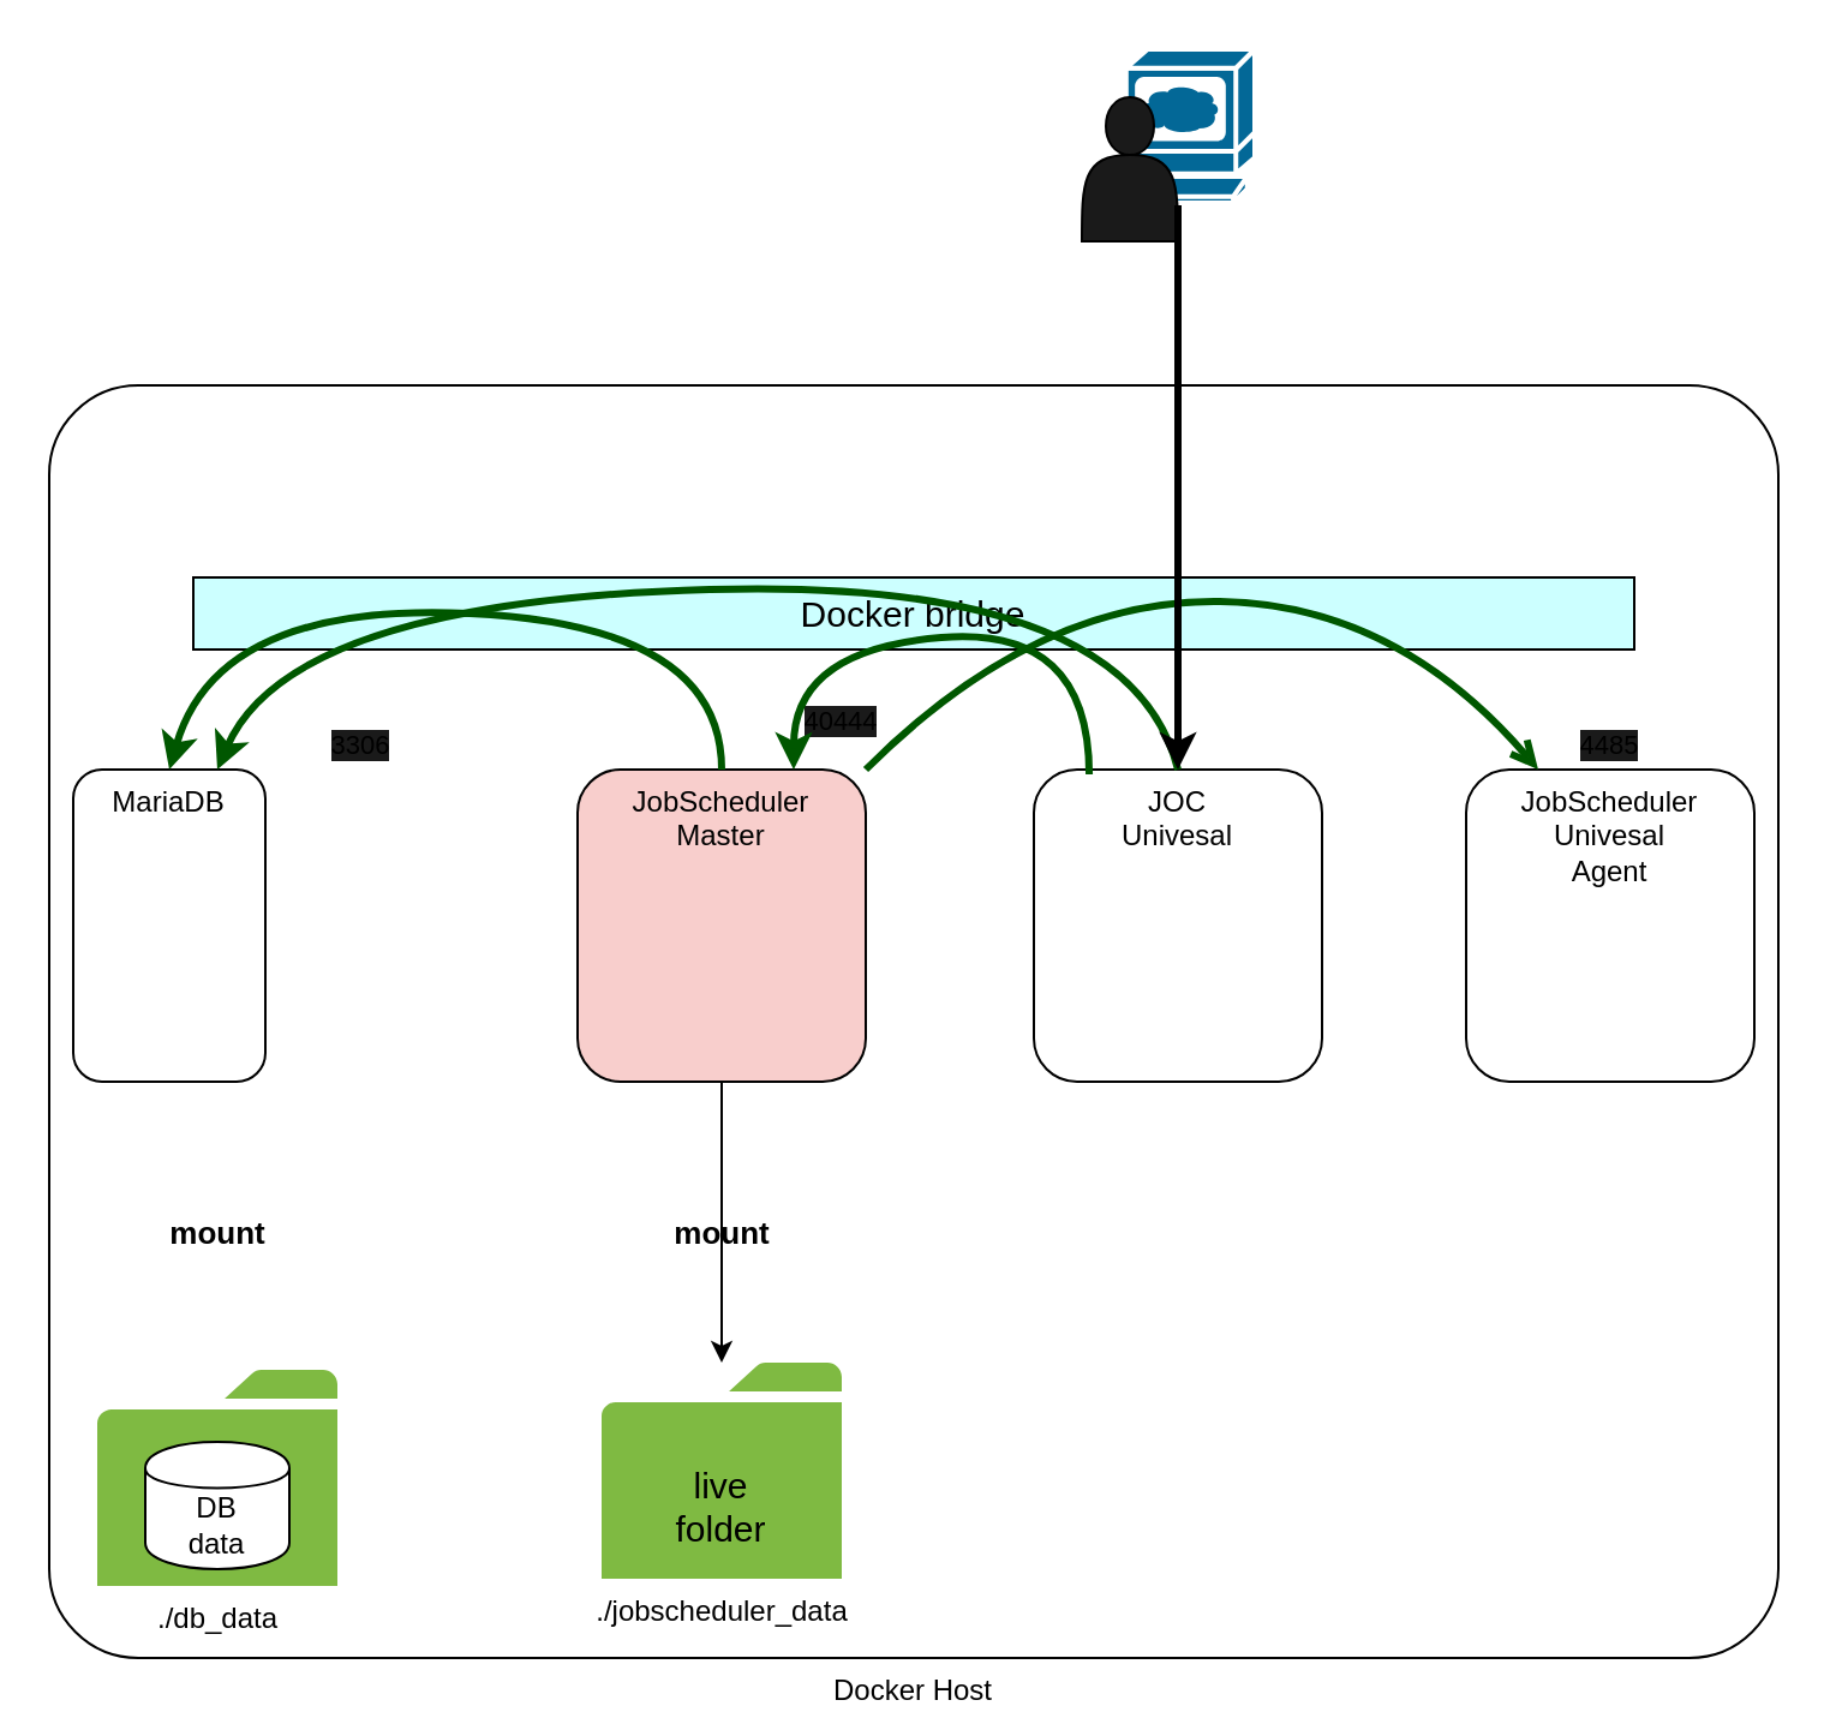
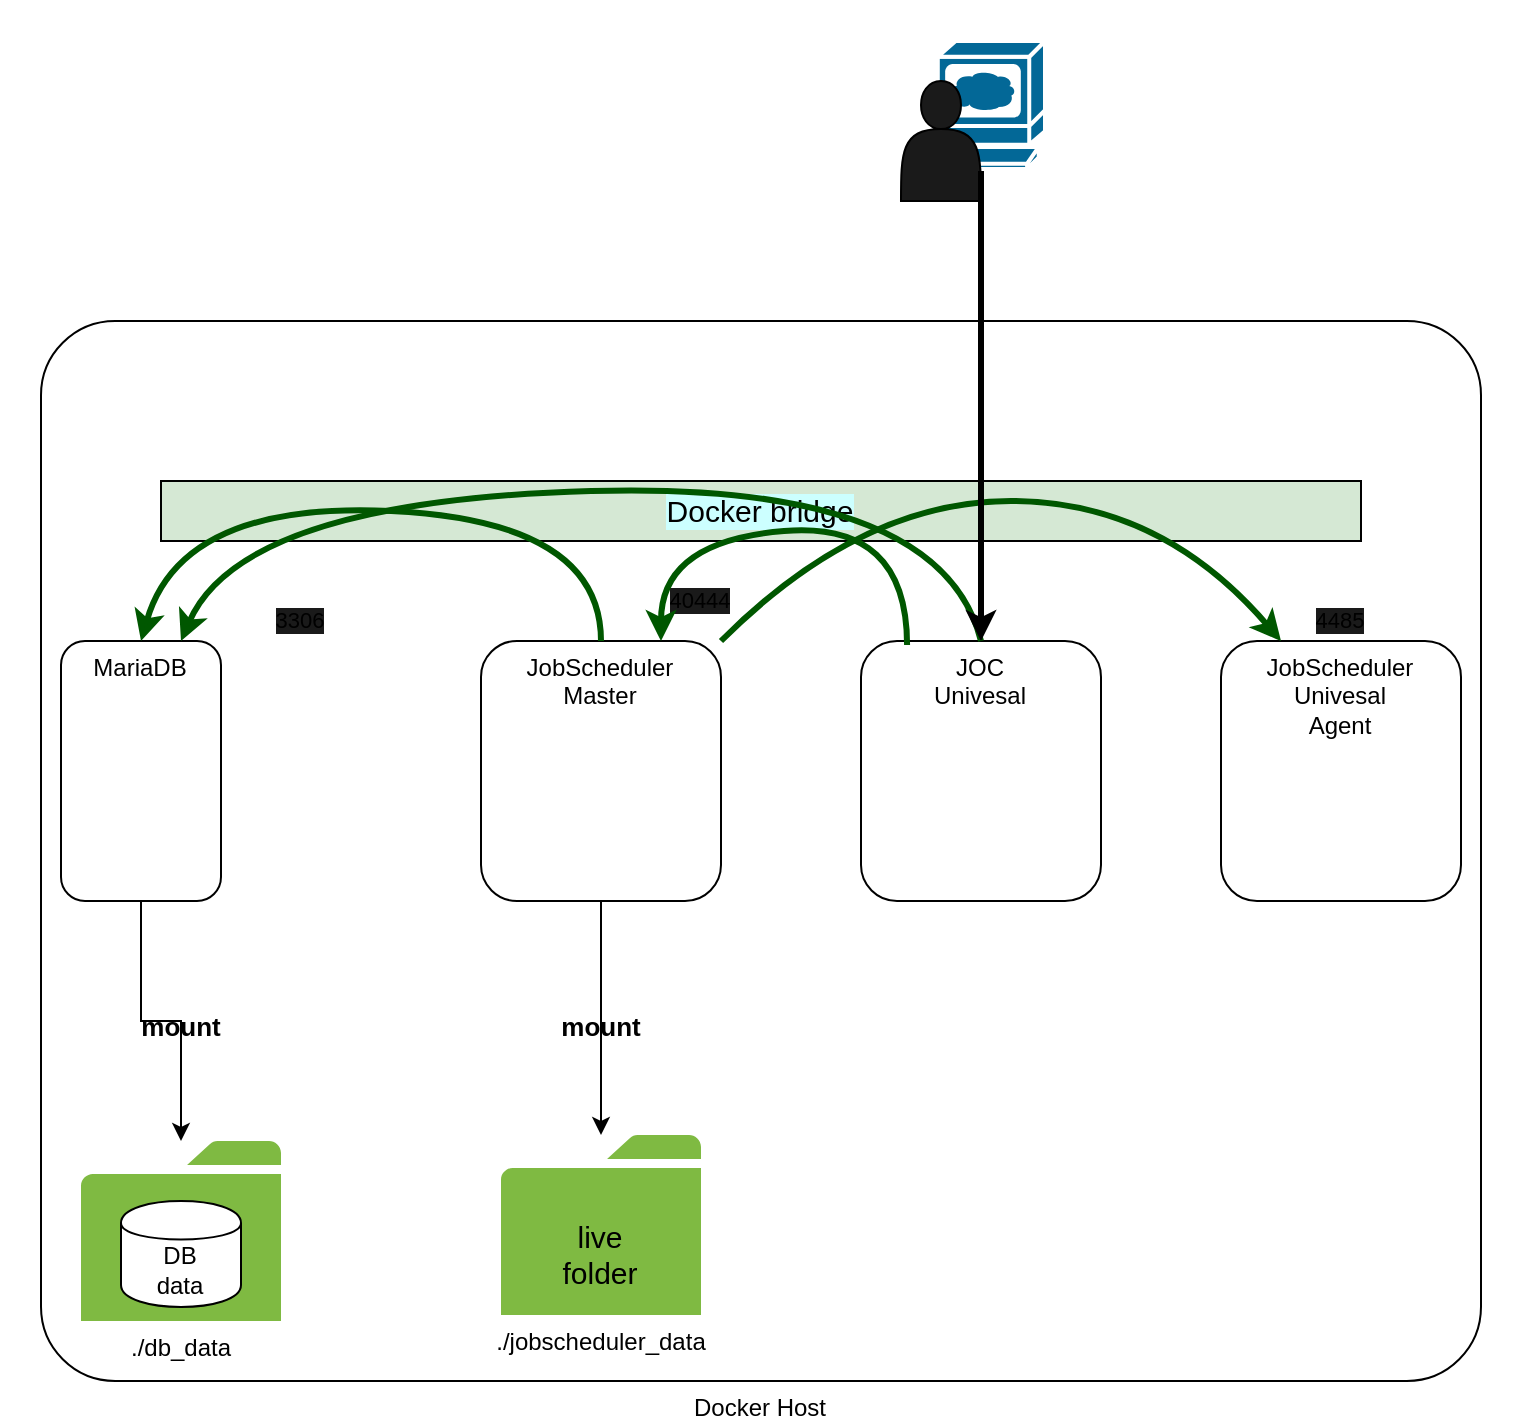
- <mxCell id="15" value="&lt;font color=&quot;#000000&quot;&gt;Docker bridge&lt;/font&gt;" style="rounded=0;whiteSpace=wrap;html=1;fontSize=15;labelBackgroundColor=#CCFFFF;fillColor=#CCFFFF;" vertex="1" parent="1"><mxGeometry x="80" y="240" width="600" height="30" as="geometry" /></mxCell>
+ <mxCell id="15" value="&lt;font color=&quot;#000000&quot;&gt;Docker bridge&lt;/font&gt;" style="rounded=0;whiteSpace=wrap;html=1;fontSize=15;labelBackgroundColor=#CCFFFF;fillColor=#d5e8d4;" vertex="1" parent="1"><mxGeometry x="80" y="240" width="600" height="30" as="geometry" /></mxCell>
- <mxCell id="18" value="" style="curved=1;endArrow=open;html=1;fontSize=15;exitX=1;exitY=0;exitDx=0;exitDy=0;entryX=0.25;entryY=0;entryDx=0;entryDy=0;strokeWidth=3;fillColor=#008a00;strokeColor=#005700;" edge="1" parent="1" source="7" target="11"><mxGeometry width="50" height="50" relative="1" as="geometry"><mxPoint x="463.04" y="331.95" as="sourcePoint" /><mxPoint x="340" y="330" as="targetPoint" /><Array as="points"><mxPoint x="430" y="250" /><mxPoint x="580" y="250" /></Array></mxGeometry></mxCell>
+ <mxCell id="18" value="" style="curved=1;endArrow=classic;html=1;fontSize=15;exitX=1;exitY=0;exitDx=0;exitDy=0;entryX=0.25;entryY=0;entryDx=0;entryDy=0;strokeWidth=3;fillColor=#008a00;strokeColor=#005700;" edge="1" parent="1" source="7" target="11"><mxGeometry width="50" height="50" relative="1" as="geometry"><mxPoint x="463.04" y="331.95" as="sourcePoint" /><mxPoint x="340" y="330" as="targetPoint" /><Array as="points"><mxPoint x="430" y="250" /><mxPoint x="580" y="250" /></Array></mxGeometry></mxCell>
- <mxCell id="7" value="JobScheduler&lt;br&gt;Master" style="rounded=1;whiteSpace=wrap;html=1;verticalAlign=top;fillColor=#f8cecc;" vertex="1" parent="1"><mxGeometry x="240" y="320" width="120" height="130" as="geometry" /></mxCell>
+ <mxCell id="7" value="JobScheduler&lt;br&gt;Master" style="rounded=1;whiteSpace=wrap;html=1;verticalAlign=top;" vertex="1" parent="1"><mxGeometry x="240" y="320" width="120" height="130" as="geometry" /></mxCell>
+ <mxCell id="4" style="edgeStyle=orthogonalEdgeStyle;rounded=0;orthogonalLoop=1;jettySize=auto;html=1;exitX=0.5;exitY=1;exitDx=0;exitDy=0;fontSize=15;" edge="1" parent="1" source="5" target="3"><mxGeometry relative="1" as="geometry" /></mxCell>
